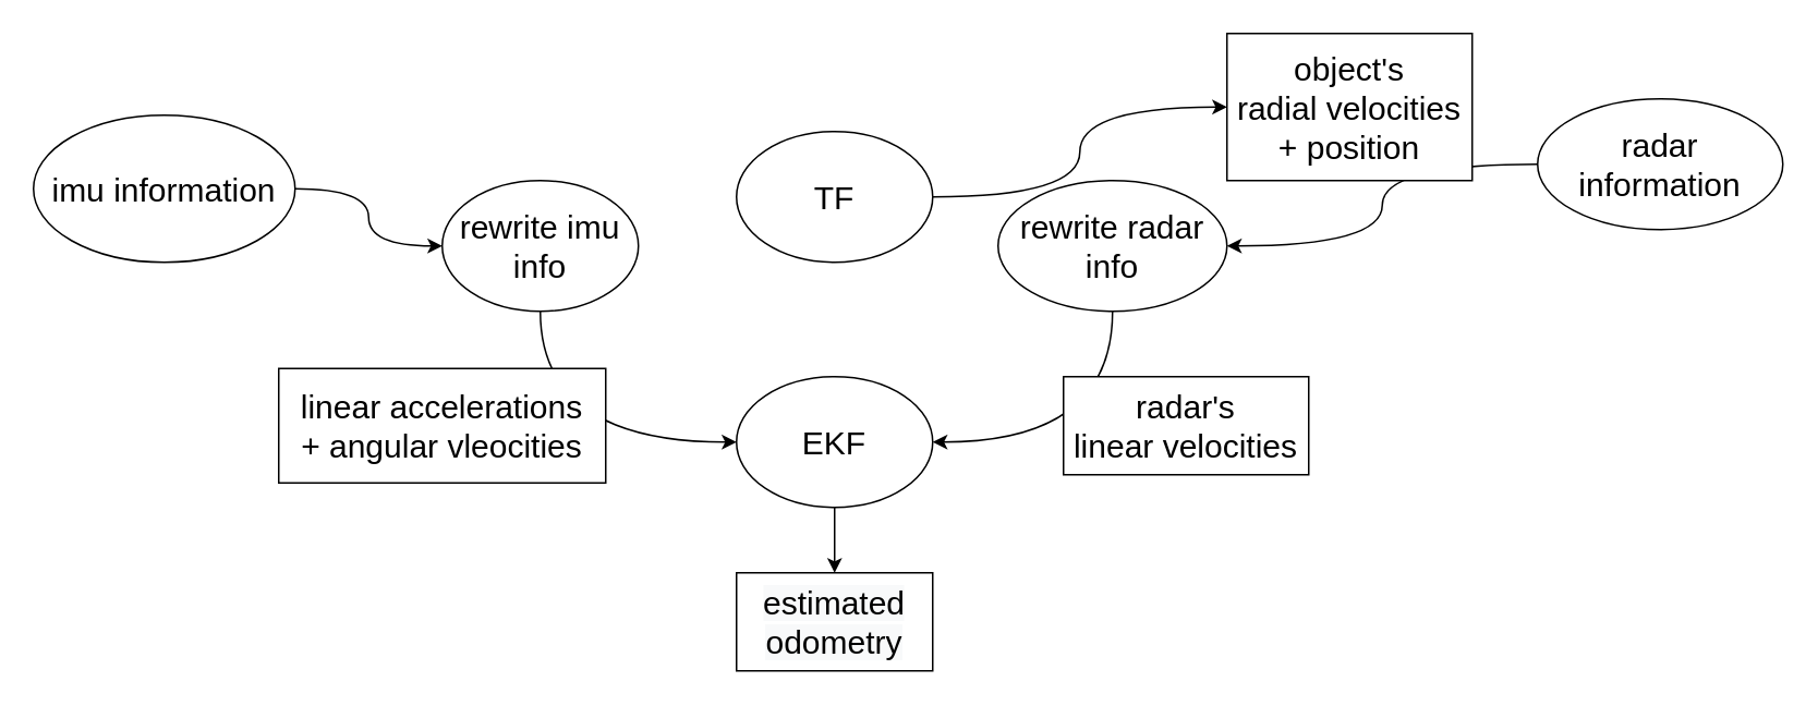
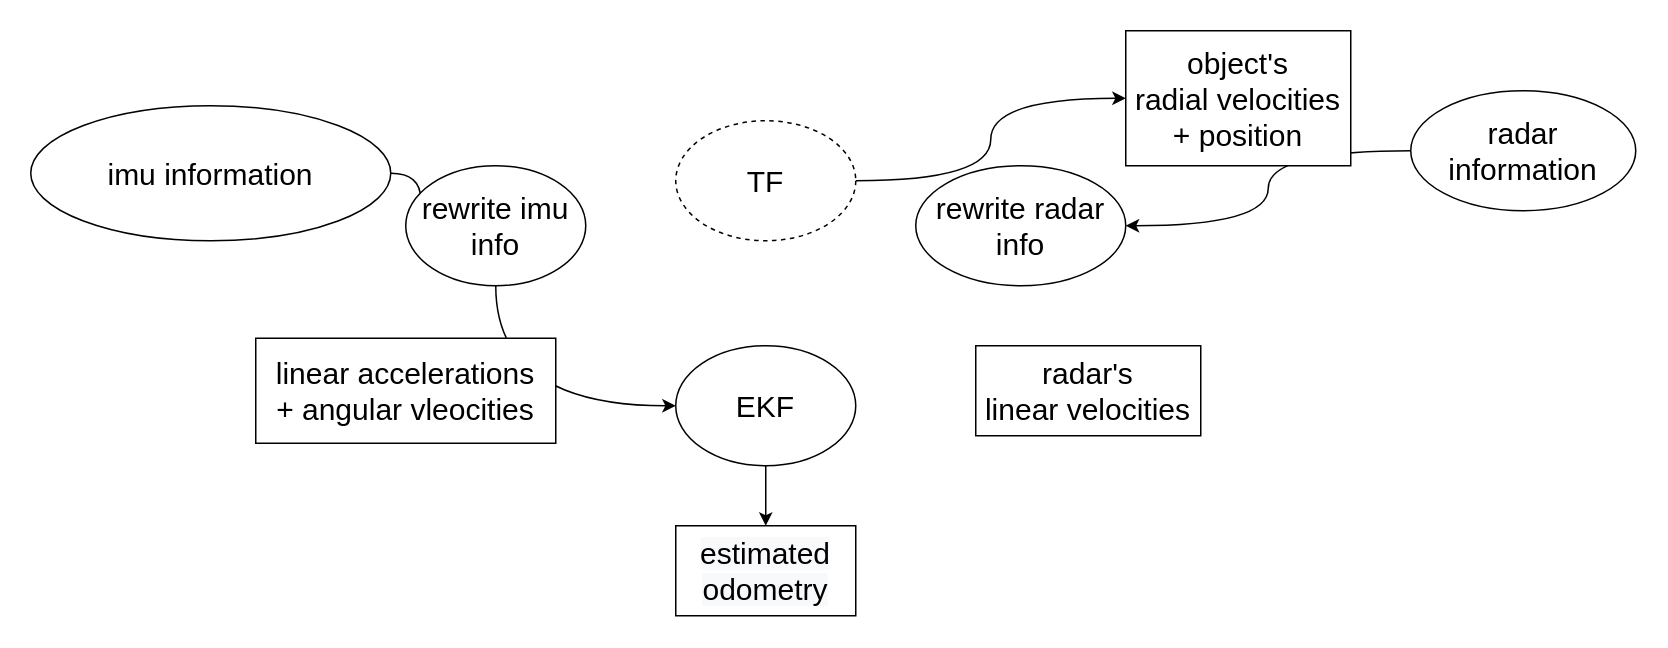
- <mxCell id="7" value="&lt;font style=&quot;font-size: 20px&quot;&gt;imu information&lt;/font&gt;" style="ellipse;whiteSpace=wrap;html=1;" vertex="1" parent="1"><mxGeometry x="20" y="70" width="160" height="90" as="geometry" /></mxCell>
+ <mxCell id="7" value="&lt;font style=&quot;font-size: 20px&quot;&gt;imu information&lt;/font&gt;" style="ellipse;whiteSpace=wrap;html=1;" vertex="1" parent="1"><mxGeometry x="20" y="70" width="240" height="90" as="geometry" /></mxCell>
- <mxCell id="13" value="&lt;font style=&quot;font-size: 20px&quot;&gt;TF&lt;/font&gt;" style="ellipse;whiteSpace=wrap;html=1;" vertex="1" parent="1"><mxGeometry x="450" y="80" width="120" height="80" as="geometry" /></mxCell>
+ <mxCell id="13" value="&lt;font style=&quot;font-size: 20px&quot;&gt;TF&lt;/font&gt;" style="ellipse;whiteSpace=wrap;html=1;dashed=1;" vertex="1" parent="1"><mxGeometry x="450" y="80" width="120" height="80" as="geometry" /></mxCell>
- <mxCell id="8" style="edgeStyle=orthogonalEdgeStyle;curved=1;rounded=0;orthogonalLoop=1;jettySize=auto;html=1;exitX=0.5;exitY=1;exitDx=0;exitDy=0;entryX=1;entryY=0.5;entryDx=0;entryDy=0;" edge="1" parent="1" source="9" target="3"><mxGeometry relative="1" as="geometry" /></mxCell>
